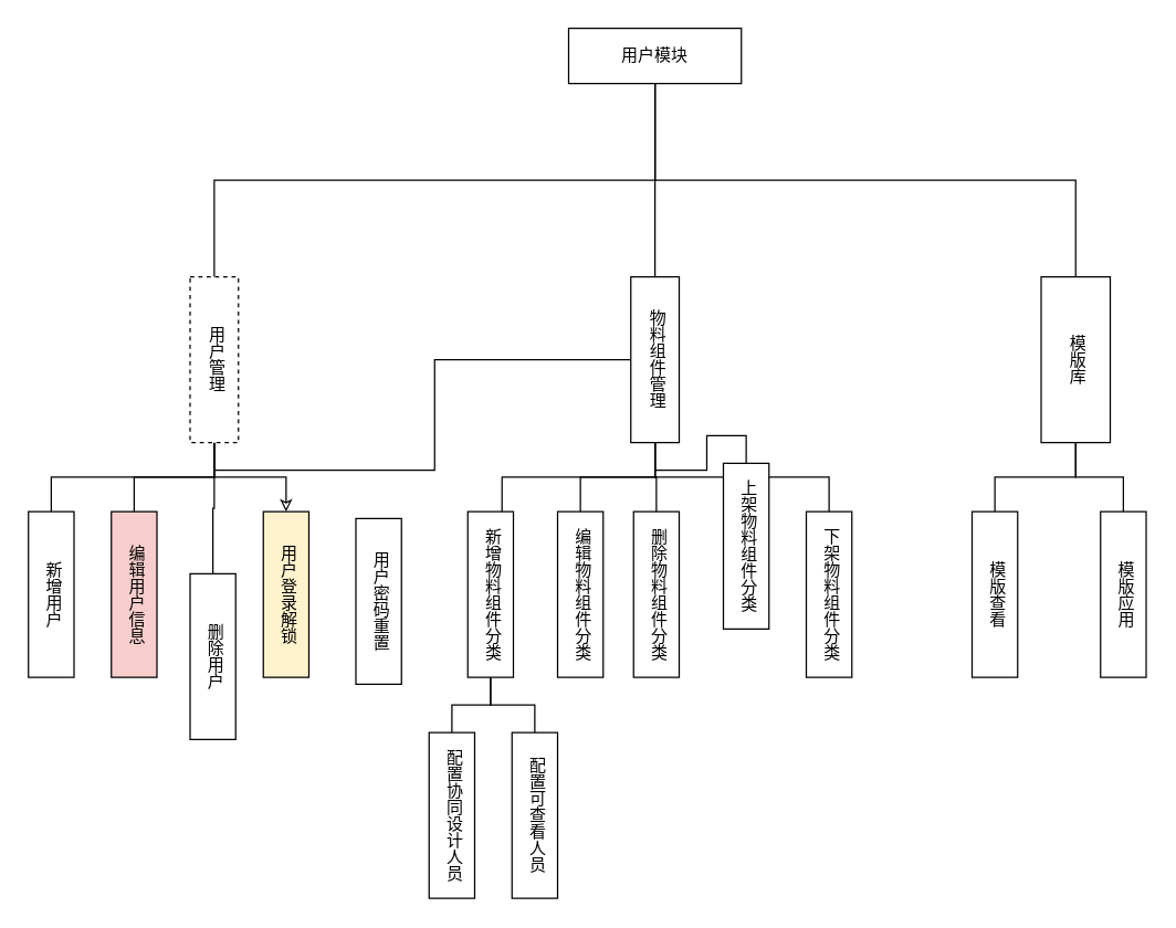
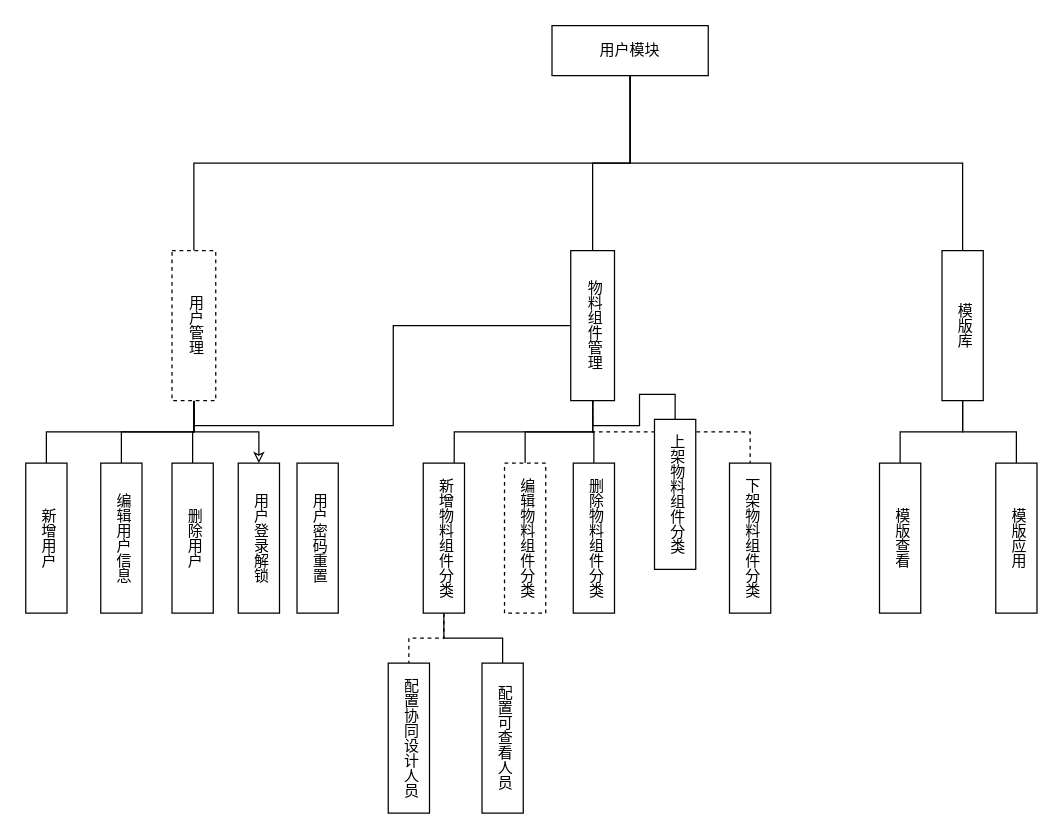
- <mxCell id="5" value="用户模块" style="rounded=0;whiteSpace=wrap;html=1;" vertex="1" parent="1"><mxGeometry x="411" y="20" width="125" height="40" as="geometry" /></mxCell>
+ <mxCell id="5" value="用户模块" style="rounded=0;whiteSpace=wrap;html=1;" vertex="1" parent="1"><mxGeometry x="441" y="20" width="125" height="40" as="geometry" /></mxCell>
- <mxCell id="20" value="模版库" style="rounded=0;whiteSpace=wrap;html=1;verticalAlign=middle;align=center;labelPosition=center;verticalLabelPosition=middle;textDirection=vertical-rl;spacing=0;" vertex="1" parent="1"><mxGeometry x="753" y="200" width="50" height="120" as="geometry" /></mxCell>
+ <mxCell id="20" value="模版库" style="rounded=0;whiteSpace=wrap;html=1;verticalAlign=middle;align=center;labelPosition=center;verticalLabelPosition=middle;textDirection=vertical-rl;spacing=0;" vertex="1" parent="1"><mxGeometry x="753" y="200" width="33" height="120" as="geometry" /></mxCell>
- <mxCell id="16" style="edgeStyle=orthogonalEdgeStyle;rounded=0;orthogonalLoop=1;jettySize=auto;html=1;exitX=0.5;exitY=1;exitDx=0;exitDy=0;entryX=0.5;entryY=0;entryDx=0;entryDy=0;endArrow=none;endFill=0;" edge="1" parent="1" source="17" target="31"><mxGeometry relative="1" as="geometry" /></mxCell>
+ <mxCell id="16" style="edgeStyle=orthogonalEdgeStyle;rounded=0;orthogonalLoop=1;jettySize=auto;html=1;exitX=0.5;exitY=1;exitDx=0;exitDy=0;entryX=0.5;entryY=0;entryDx=0;entryDy=0;endArrow=none;endFill=0;dashed=1;" edge="1" parent="1" source="17" target="31"><mxGeometry relative="1" as="geometry" /></mxCell>
- <mxCell id="22" value="编辑用户信息" style="rounded=0;whiteSpace=wrap;html=1;verticalAlign=middle;align=center;labelPosition=center;verticalLabelPosition=middle;textDirection=vertical-rl;spacing=0;fillColor=#f8cecc;" vertex="1" parent="1"><mxGeometry x="80" y="370" width="33" height="120" as="geometry" /></mxCell>
+ <mxCell id="22" value="编辑用户信息" style="rounded=0;whiteSpace=wrap;html=1;verticalAlign=middle;align=center;labelPosition=center;verticalLabelPosition=middle;textDirection=vertical-rl;spacing=0;" vertex="1" parent="1"><mxGeometry x="80" y="370" width="33" height="120" as="geometry" /></mxCell>
- <mxCell id="24" value="用户登录解锁" style="rounded=0;whiteSpace=wrap;html=1;verticalAlign=middle;align=center;labelPosition=center;verticalLabelPosition=middle;textDirection=vertical-rl;spacing=0;fillColor=#fff2cc;" vertex="1" parent="1"><mxGeometry x="190" y="370" width="33" height="120" as="geometry" /></mxCell>
+ <mxCell id="24" value="用户登录解锁" style="rounded=0;whiteSpace=wrap;html=1;verticalAlign=middle;align=center;labelPosition=center;verticalLabelPosition=middle;textDirection=vertical-rl;spacing=0;" vertex="1" parent="1"><mxGeometry x="190" y="370" width="33" height="120" as="geometry" /></mxCell>
- <mxCell id="28" value="编辑物料组件分类" style="rounded=0;whiteSpace=wrap;html=1;verticalAlign=middle;align=center;labelPosition=center;verticalLabelPosition=middle;textDirection=vertical-rl;spacing=0;" vertex="1" parent="1"><mxGeometry x="403" y="370" width="33" height="120" as="geometry" /></mxCell>
+ <mxCell id="28" value="编辑物料组件分类" style="rounded=0;whiteSpace=wrap;html=1;verticalAlign=middle;align=center;labelPosition=center;verticalLabelPosition=middle;textDirection=vertical-rl;spacing=0;dashed=1;" vertex="1" parent="1"><mxGeometry x="403" y="370" width="33" height="120" as="geometry" /></mxCell>
- <mxCell id="36" value="用户密码重置" style="rounded=0;whiteSpace=wrap;html=1;verticalAlign=middle;align=center;labelPosition=center;verticalLabelPosition=middle;textDirection=vertical-rl;spacing=0;" vertex="1" parent="1"><mxGeometry x="257" y="375" width="33" height="120" as="geometry" /></mxCell>
+ <mxCell id="36" value="用户密码重置" style="rounded=0;whiteSpace=wrap;html=1;verticalAlign=middle;align=center;labelPosition=center;verticalLabelPosition=middle;textDirection=vertical-rl;spacing=0;" vertex="1" parent="1"><mxGeometry x="237" y="370" width="33" height="120" as="geometry" /></mxCell>
- <mxCell id="23" value="删除用户" style="rounded=0;whiteSpace=wrap;html=1;verticalAlign=middle;align=center;labelPosition=center;verticalLabelPosition=middle;textDirection=vertical-rl;spacing=0;" vertex="1" parent="1"><mxGeometry x="137" y="415" width="33" height="120" as="geometry" /></mxCell>
+ <mxCell id="23" value="删除用户" style="rounded=0;whiteSpace=wrap;html=1;verticalAlign=middle;align=center;labelPosition=center;verticalLabelPosition=middle;textDirection=vertical-rl;spacing=0;" vertex="1" parent="1"><mxGeometry x="137" y="370" width="33" height="120" as="geometry" /></mxCell>
- <mxCell id="25" style="edgeStyle=orthogonalEdgeStyle;rounded=0;orthogonalLoop=1;jettySize=auto;html=1;exitX=0.5;exitY=1;exitDx=0;exitDy=0;entryX=0.5;entryY=0;entryDx=0;entryDy=0;endArrow=none;endFill=0;" edge="1" parent="1" source="27" target="32"><mxGeometry relative="1" as="geometry" /></mxCell>
+ <mxCell id="25" style="edgeStyle=orthogonalEdgeStyle;rounded=0;orthogonalLoop=1;jettySize=auto;html=1;exitX=0.5;exitY=1;exitDx=0;exitDy=0;entryX=0.5;entryY=0;entryDx=0;entryDy=0;endArrow=none;endFill=0;dashed=1;" edge="1" parent="1" source="27" target="32"><mxGeometry relative="1" as="geometry" /></mxCell>
- <mxCell id="33" value="配置可查看人员" style="rounded=0;whiteSpace=wrap;html=1;verticalAlign=middle;align=center;labelPosition=center;verticalLabelPosition=middle;textDirection=vertical-rl;spacing=0;" vertex="1" parent="1"><mxGeometry x="370" y="530" width="33" height="120" as="geometry" /></mxCell>
+ <mxCell id="33" value="配置可查看人员" style="rounded=0;whiteSpace=wrap;html=1;verticalAlign=middle;align=center;labelPosition=center;verticalLabelPosition=middle;textDirection=vertical-rl;spacing=0;" vertex="1" parent="1"><mxGeometry x="385" y="530" width="33" height="120" as="geometry" /></mxCell>
